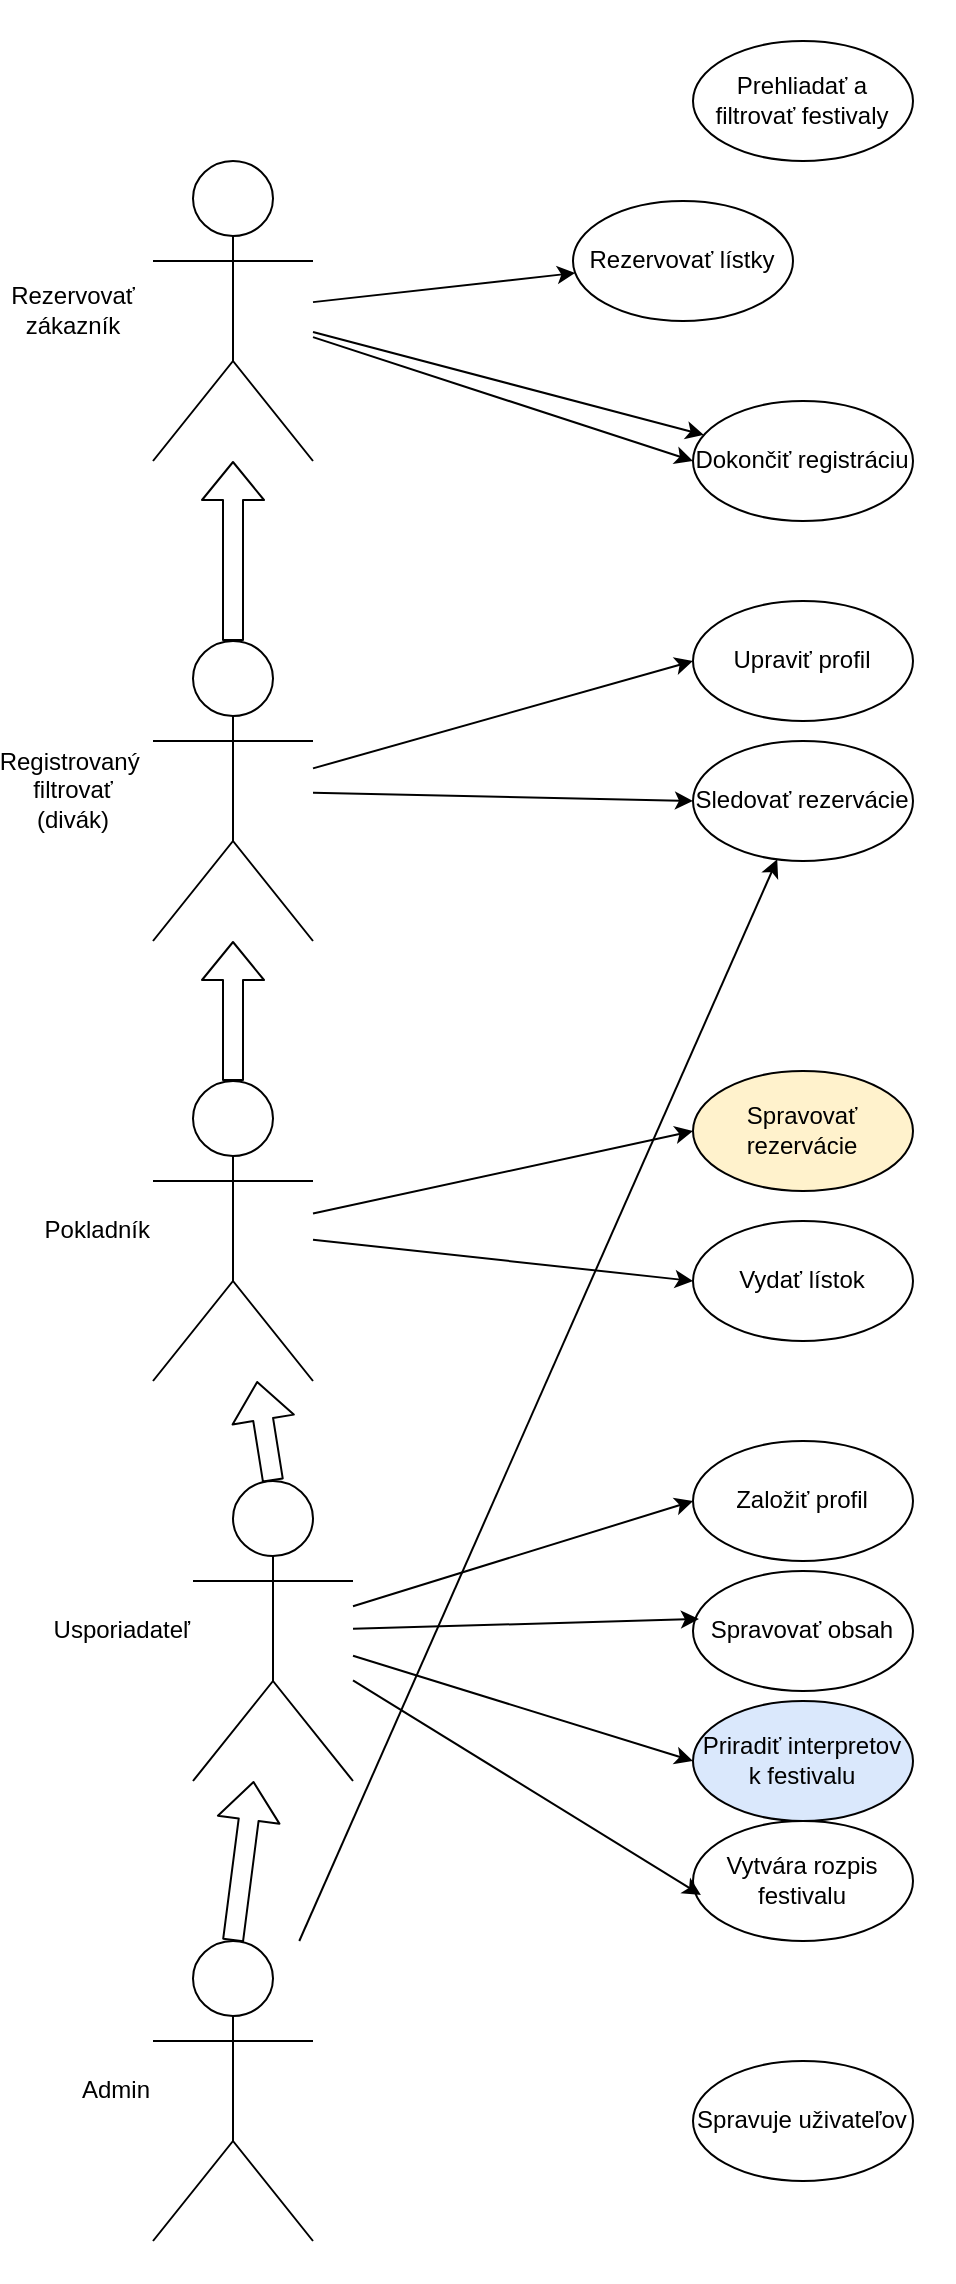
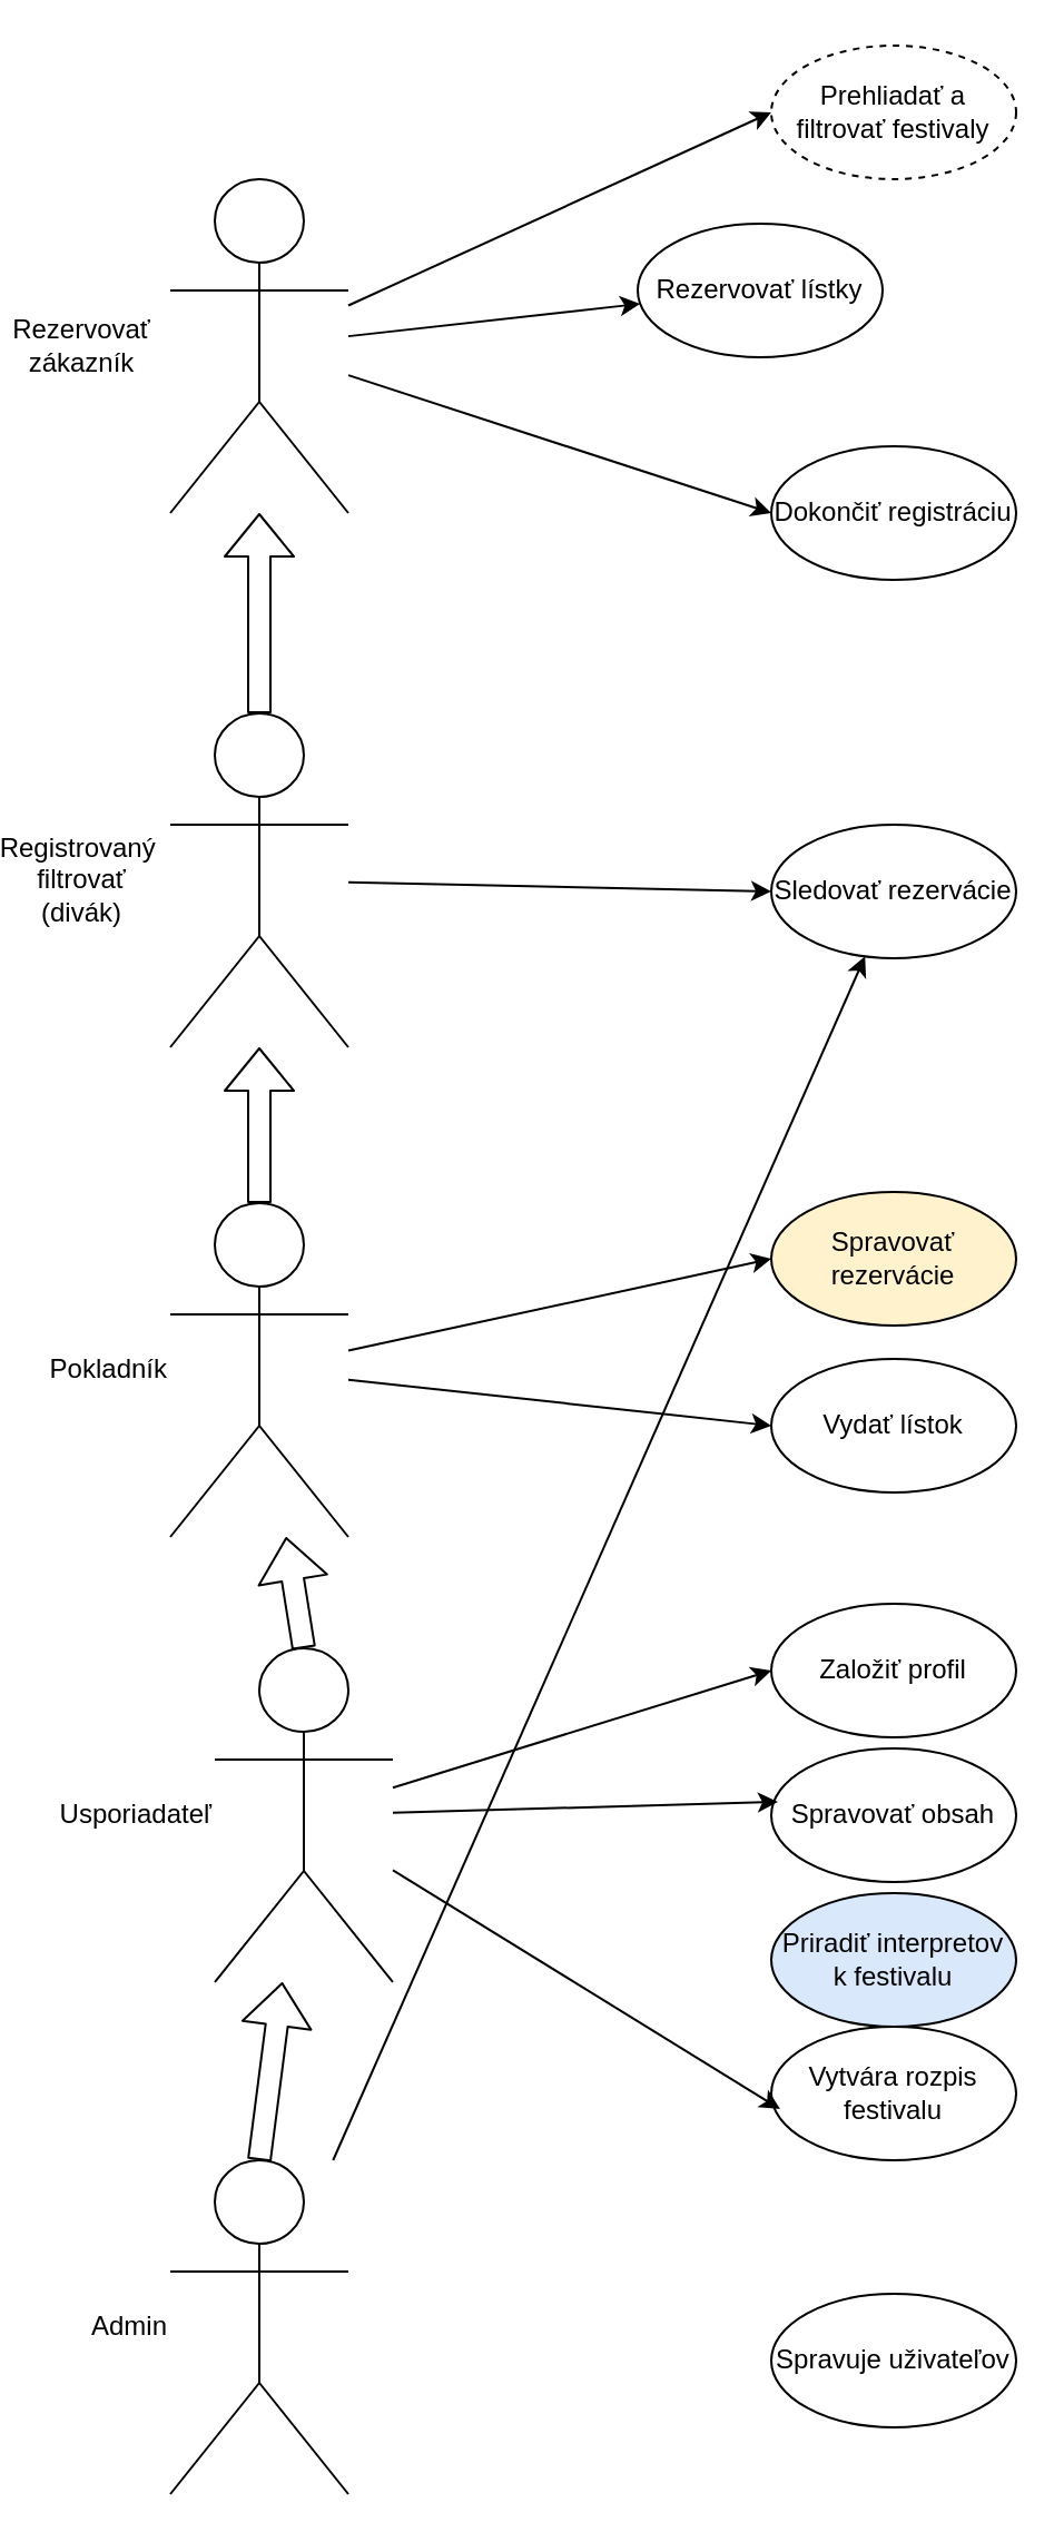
- <mxCell id="7" value="Prehliadať a filtrovať festivaly" style="ellipse;whiteSpace=wrap;html=1;" vertex="1" parent="1"><mxGeometry x="290" y="20" width="110" height="60" as="geometry" /></mxCell>
+ <mxCell id="7" value="Prehliadať a filtrovať festivaly" style="ellipse;whiteSpace=wrap;html=1;dashed=1;" vertex="1" parent="1"><mxGeometry x="290" y="20" width="110" height="60" as="geometry" /></mxCell>
- <mxCell id="8" value="" style="endArrow=classic;html=1;" edge="1" parent="1" source="6" target="10"><mxGeometry width="50" height="50" relative="1" as="geometry"><mxPoint x="60" y="160" as="sourcePoint" /><mxPoint x="150" y="110" as="targetPoint" /></mxGeometry></mxCell>
+ <mxCell id="8" value="" style="endArrow=classic;html=1;entryX=0;entryY=0.5;entryDx=0;entryDy=0;" edge="1" parent="1" source="6" target="7"><mxGeometry width="50" height="50" relative="1" as="geometry"><mxPoint x="60" y="160" as="sourcePoint" /><mxPoint x="150" y="110" as="targetPoint" /></mxGeometry></mxCell>
- <mxCell id="13" value="Upraviť profil" style="ellipse;whiteSpace=wrap;html=1;" vertex="1" parent="1"><mxGeometry x="290" y="300" width="110" height="60" as="geometry" /></mxCell>
- <mxCell id="16" value="" style="endArrow=classic;html=1;entryX=0;entryY=0.5;entryDx=0;entryDy=0;" edge="1" parent="1" source="5" target="13"><mxGeometry width="50" height="50" relative="1" as="geometry"><mxPoint x="120" y="380" as="sourcePoint" /><mxPoint x="170" y="330" as="targetPoint" /></mxGeometry></mxCell>
- <mxCell id="32" value="" style="endArrow=classic;html=1;entryX=0;entryY=0.5;entryDx=0;entryDy=0;" edge="1" parent="1" source="3" target="28"><mxGeometry width="50" height="50" relative="1" as="geometry"><mxPoint x="330" y="800" as="sourcePoint" /><mxPoint x="380" y="750" as="targetPoint" /></mxGeometry></mxCell>
